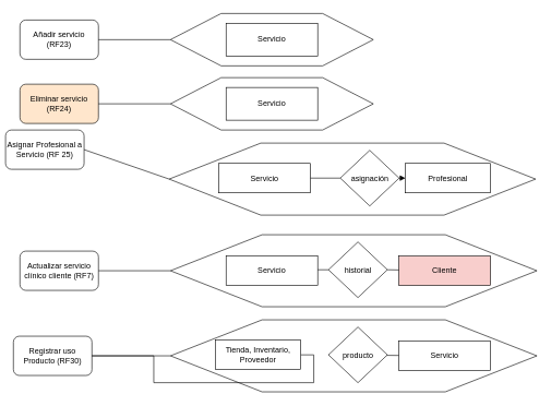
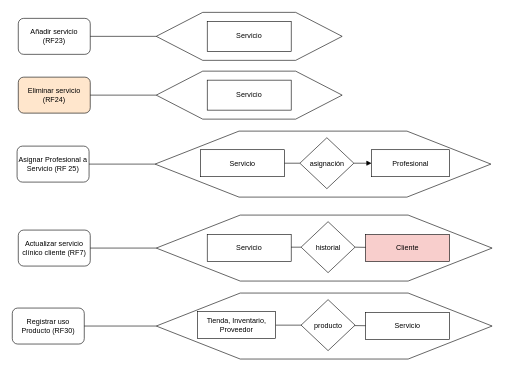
- <mxCell id="17" value="Asignar Profesional a Servicio (RF 25)" style="rounded=1;whiteSpace=wrap;html=1;" parent="1" vertex="1"><mxGeometry x="8" y="198" width="120" height="60" as="geometry" /></mxCell>
+ <mxCell id="17" value="Asignar Profesional a Servicio (RF 25)" style="rounded=1;whiteSpace=wrap;html=1;" parent="1" vertex="1"><mxGeometry x="28" y="243" width="120" height="60" as="geometry" /></mxCell>
- <mxCell id="22" value="asignación" style="rhombus;whiteSpace=wrap;html=1;" parent="1" vertex="1"><mxGeometry x="519.5" y="229" width="90" height="85" as="geometry" /></mxCell>
+ <mxCell id="22" value="asignación" style="rhombus;whiteSpace=wrap;html=1;" parent="1" vertex="1"><mxGeometry x="499.5" y="229" width="90" height="85" as="geometry" /></mxCell>
- <mxCell id="28" style="edgeStyle=orthogonalEdgeStyle;rounded=0;orthogonalLoop=1;jettySize=auto;html=1;exitX=1;exitY=0.5;exitDx=0;exitDy=0;endArrow=none;endFill=0;" parent="1" source="29" target="25" edge="1"><mxGeometry relative="1" as="geometry" /></mxCell>
+ <mxCell id="28" style="edgeStyle=orthogonalEdgeStyle;rounded=0;orthogonalLoop=1;jettySize=auto;html=1;exitX=1;exitY=0.5;exitDx=0;exitDy=0;entryX=0;entryY=0.5;entryDx=0;entryDy=0;endArrow=none;endFill=0;" parent="1" source="29" target="31" edge="1"><mxGeometry relative="1" as="geometry" /></mxCell>
